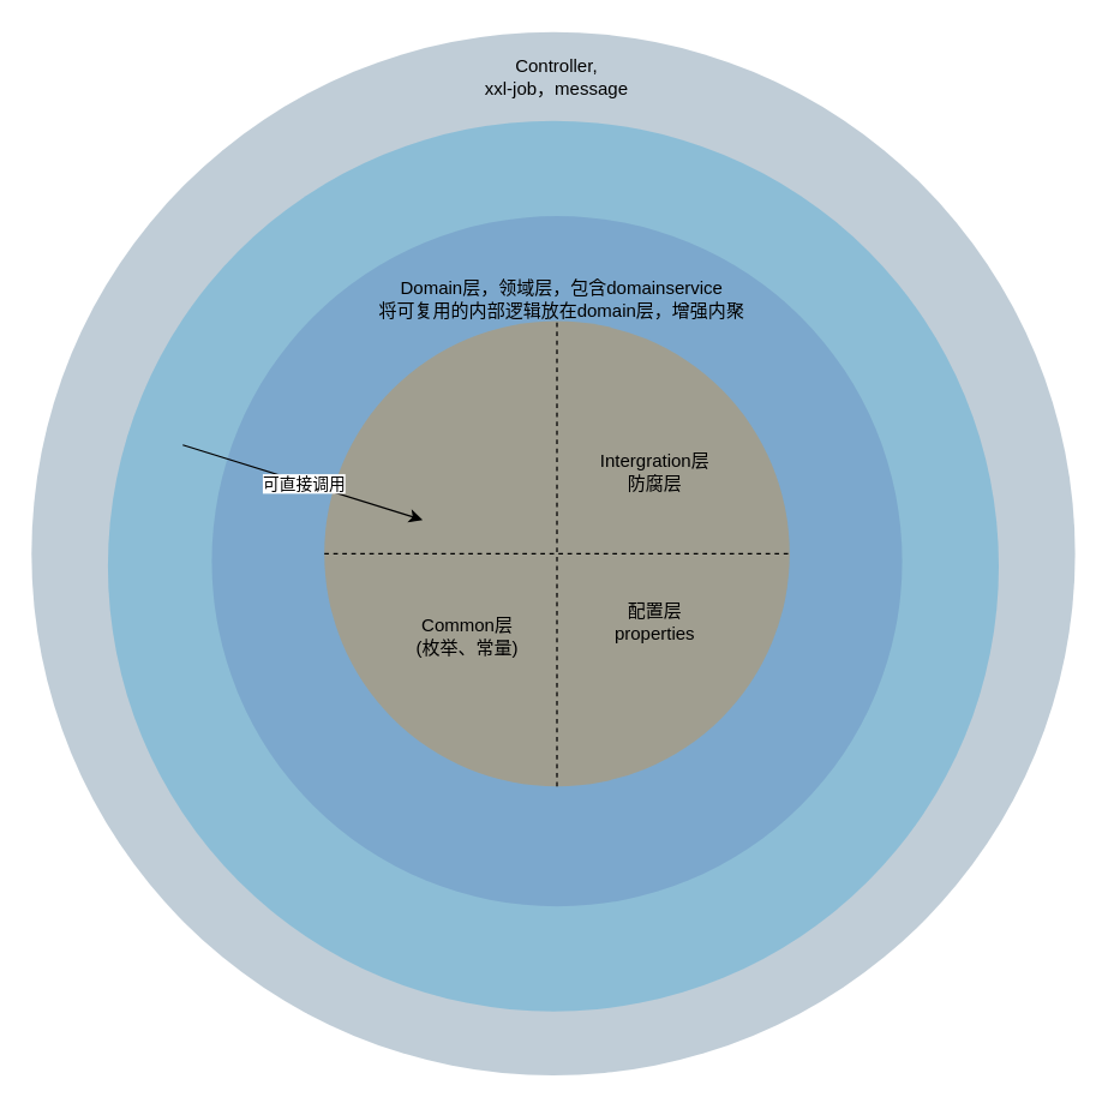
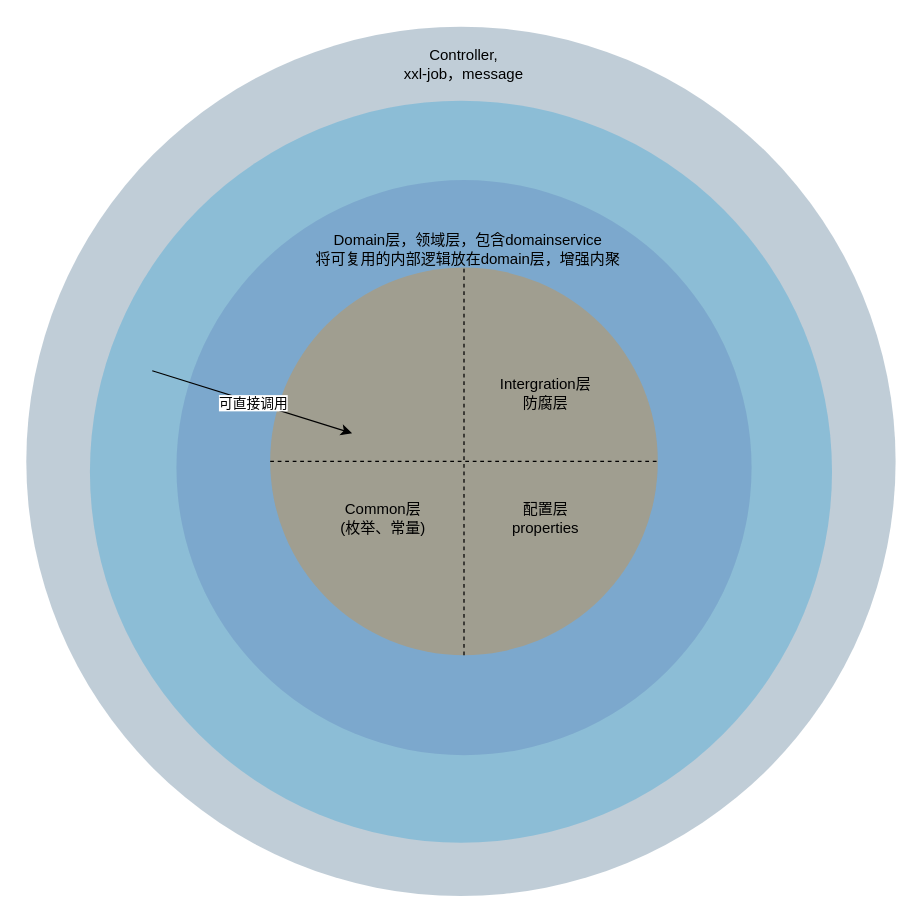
- <mxCell id="9" value="Common层&lt;br&gt;(枚举、常量)" style="text;html=1;strokeColor=none;fillColor=none;align=center;verticalAlign=middle;whiteSpace=wrap;rounded=0;" parent="1" vertex="1"><mxGeometry x="266" y="408.5" width="90" height="30" as="geometry" /></mxCell>
+ <mxCell id="9" value="Common层&lt;br&gt;(枚举、常量)" style="text;html=1;strokeColor=none;fillColor=none;align=center;verticalAlign=middle;whiteSpace=wrap;rounded=0;" parent="1" vertex="1"><mxGeometry x="261" y="398.5" width="90" height="30" as="geometry" /></mxCell>
